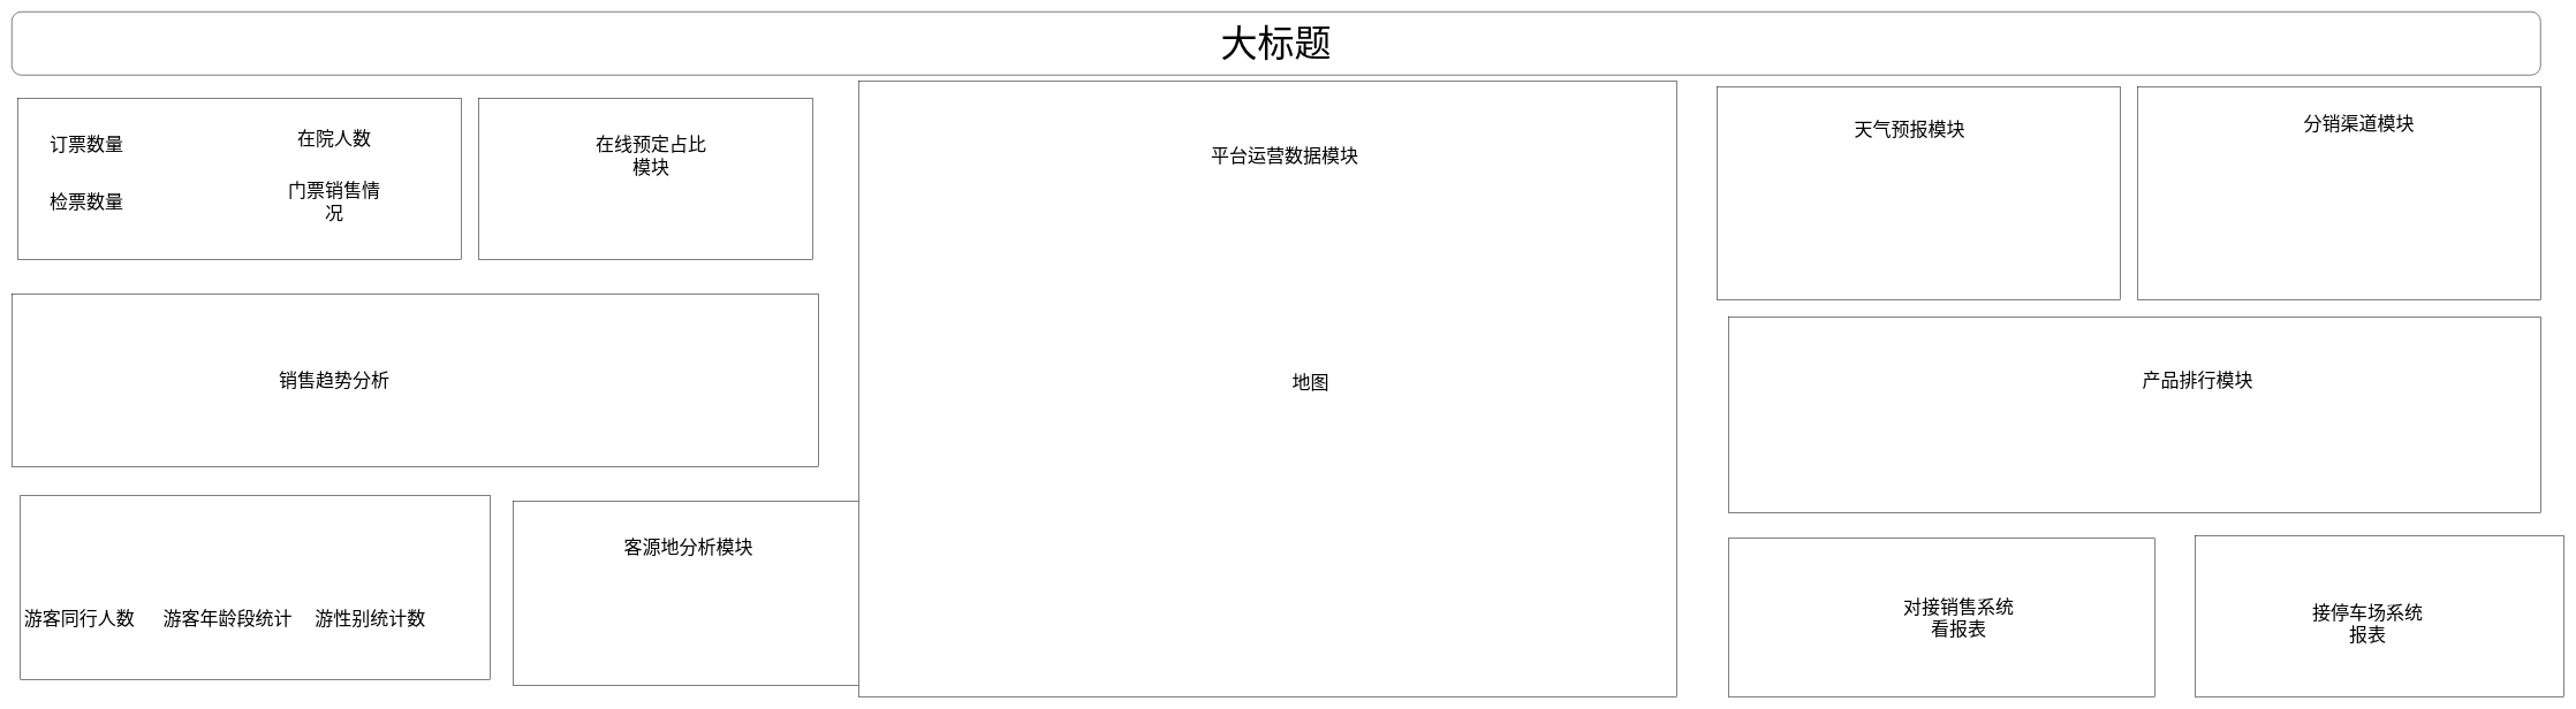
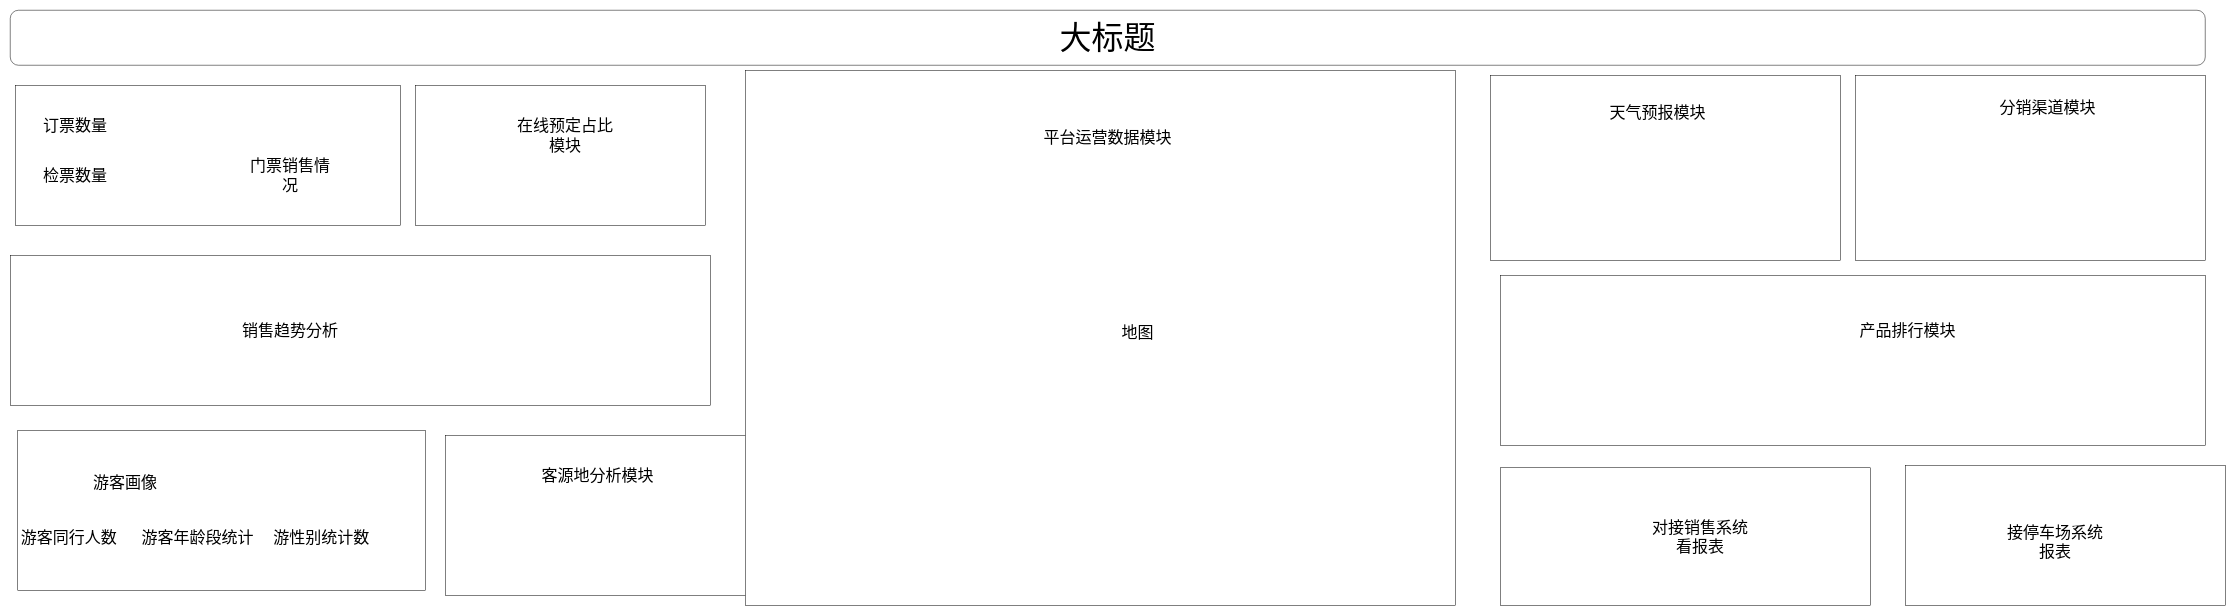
- <mxCell id="6" value="在院人数" style="text;html=1;align=center;verticalAlign=middle;whiteSpace=wrap;rounded=0;fontSize=32;" vertex="1" parent="1"><mxGeometry x="490" y="230" width="180" height="20" as="geometry" /></mxCell>
- <mxCell id="18" value="&lt;span style=&quot;text-align: start; font-size: 32px; font-family: DengXian;&quot;&gt;平台运营数据模块&lt;/span&gt;&lt;span style=&quot;font-size: 32px; text-align: start;&quot;&gt;&lt;/span&gt;" style="text;html=1;align=center;verticalAlign=middle;whiteSpace=wrap;rounded=0;fontSize=32;" vertex="1" parent="1"><mxGeometry x="2030" y="210" width="400" height="120" as="geometry" /></mxCell>
+ <mxCell id="18" value="&lt;span style=&quot;text-align: start; font-size: 32px; font-family: DengXian;&quot;&gt;平台运营数据模块&lt;/span&gt;&lt;span style=&quot;font-size: 32px; text-align: start;&quot;&gt;&lt;/span&gt;" style="text;html=1;align=center;verticalAlign=middle;whiteSpace=wrap;rounded=0;fontSize=32;" vertex="1" parent="1"><mxGeometry x="2015" y="215" width="400" height="120" as="geometry" /></mxCell>
+ <mxCell id="11" value="游客画像" style="text;html=1;align=center;verticalAlign=middle;whiteSpace=wrap;rounded=0;fontSize=32;" vertex="1" parent="1"><mxGeometry x="100" y="940" width="300" height="50" as="geometry" /></mxCell>
